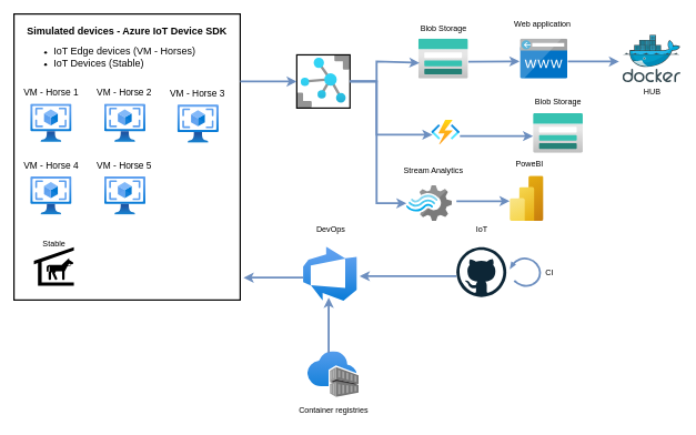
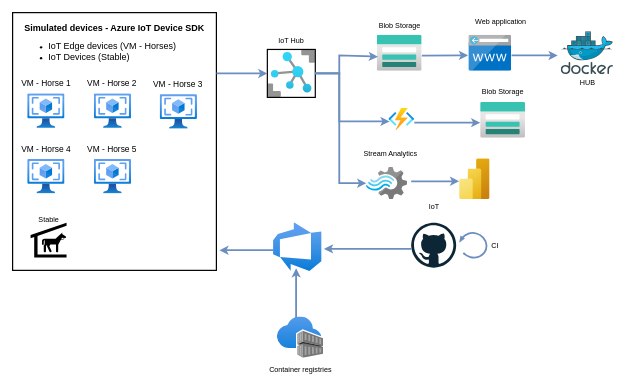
- <mxCell id="39" value="&lt;div align=&quot;left&quot;&gt;Web&amp;nbsp;&lt;span style=&quot;background-color: transparent; color: light-dark(rgb(0, 0, 0), rgb(255, 255, 255));&quot;&gt;application&lt;/span&gt;&lt;/div&gt;" style="text;html=1;align=left;verticalAlign=middle;resizable=0;points=[];autosize=1;strokeColor=none;fillColor=none;" parent="1" vertex="1"><mxGeometry x="770" y="20.57" width="110" height="30" as="geometry" /></mxCell>
+ <mxCell id="39" value="&lt;div align=&quot;left&quot;&gt;Web&amp;nbsp;&lt;span style=&quot;background-color: transparent; color: light-dark(rgb(0, 0, 0), rgb(255, 255, 255));&quot;&gt;application&lt;/span&gt;&lt;/div&gt;" style="text;html=1;align=left;verticalAlign=middle;resizable=0;points=[];autosize=1;strokeColor=none;fillColor=none;" parent="1" vertex="1"><mxGeometry x="790" y="20.57" width="110" height="30" as="geometry" /></mxCell>
+ <mxCell id="4" value="&lt;div&gt;IoT Hub&lt;/div&gt;" style="text;html=1;align=center;verticalAlign=middle;whiteSpace=wrap;rounded=0;" parent="2" vertex="1"><mxGeometry width="80" height="30" as="geometry" /></mxCell>
- <mxCell id="42" value="PoweBI" style="text;html=1;align=center;verticalAlign=middle;whiteSpace=wrap;rounded=0;" parent="40" vertex="1"><mxGeometry y="20" width="60" height="30" as="geometry" /></mxCell>
- <mxCell id="55" value="DevOps" style="text;html=1;align=center;verticalAlign=middle;resizable=0;points=[];autosize=1;strokeColor=none;fillColor=none;" parent="1" vertex="1"><mxGeometry x="460.5" y="330" width="70" height="30" as="geometry" /></mxCell>
